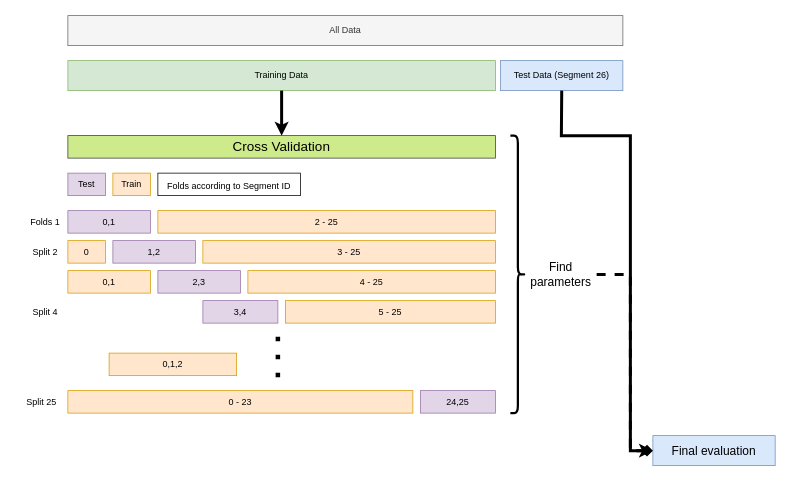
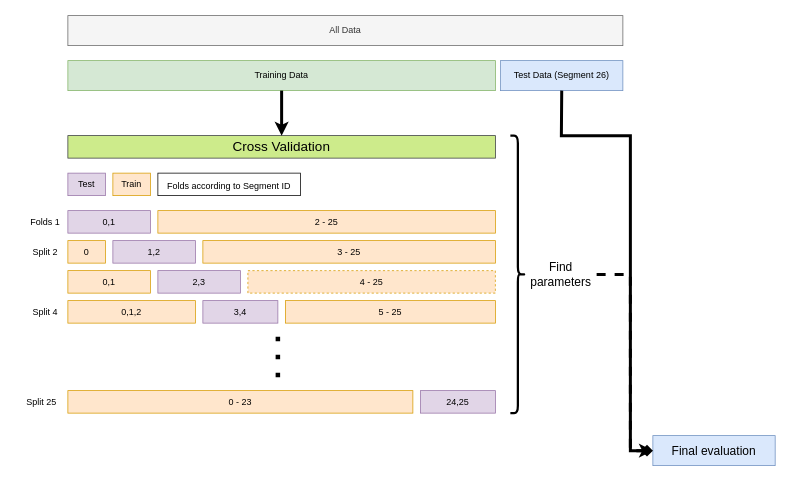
- <mxCell id="17" value="&lt;div&gt;4 - 25&lt;br&gt;&lt;/div&gt;" style="rounded=0;whiteSpace=wrap;html=1;fillColor=#ffe6cc;strokeColor=#d79b00;" vertex="1" parent="8"><mxGeometry x="240" y="130" width="330" height="30" as="geometry" /></mxCell>
+ <mxCell id="17" value="&lt;div&gt;4 - 25&lt;br&gt;&lt;/div&gt;" style="rounded=0;whiteSpace=wrap;html=1;fillColor=#ffe6cc;strokeColor=#d79b00;dashed=1;" vertex="1" parent="8"><mxGeometry x="240" y="130" width="330" height="30" as="geometry" /></mxCell>
- <mxCell id="21" value="&lt;div&gt;0,1,2&lt;/div&gt;" style="rounded=0;whiteSpace=wrap;html=1;fillColor=#ffe6cc;strokeColor=#d79b00;" vertex="1" parent="8"><mxGeometry x="55" y="240" width="170" height="30" as="geometry" /></mxCell>
+ <mxCell id="21" value="&lt;div&gt;0,1,2&lt;/div&gt;" style="rounded=0;whiteSpace=wrap;html=1;fillColor=#ffe6cc;strokeColor=#d79b00;" vertex="1" parent="8"><mxGeometry y="170" width="170" height="30" as="geometry" /></mxCell>
